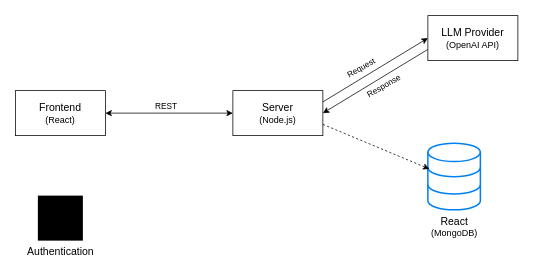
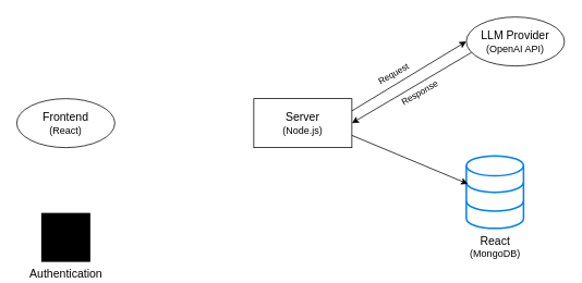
- <mxCell id="7" value="&lt;font style=&quot;font-size: 14px;&quot;&gt;LLM Provider&lt;/font&gt;&lt;div&gt;&lt;font style=&quot;font-size: 12px;&quot;&gt;(OpenAI API)&lt;/font&gt;&lt;/div&gt;" style="rounded=0;whiteSpace=wrap;html=1;" parent="1" vertex="1"><mxGeometry x="570" y="20" width="120" height="60" as="geometry" /></mxCell>
+ <mxCell id="7" value="&lt;font style=&quot;font-size: 14px;&quot;&gt;LLM Provider&lt;/font&gt;&lt;div&gt;&lt;font style=&quot;font-size: 12px;&quot;&gt;(OpenAI API)&lt;/font&gt;&lt;/div&gt;" style="ellipse;whiteSpace=wrap;html=1;" parent="1" vertex="1"><mxGeometry x="570" y="20" width="120" height="60" as="geometry" /></mxCell>
- <mxCell id="2" value="&lt;font face=&quot;Helvetica&quot; style=&quot;font-size: 14px;&quot;&gt;Frontend&lt;/font&gt;&lt;div&gt;&lt;font style=&quot;font-size: 12px;&quot; face=&quot;Helvetica&quot;&gt;(React)&lt;/font&gt;&lt;/div&gt;" style="rounded=0;whiteSpace=wrap;html=1;" parent="1" vertex="1"><mxGeometry x="20" y="120" width="120" height="60" as="geometry" /></mxCell>
+ <mxCell id="2" value="&lt;font face=&quot;Helvetica&quot; style=&quot;font-size: 14px;&quot;&gt;Frontend&lt;/font&gt;&lt;div&gt;&lt;font style=&quot;font-size: 12px;&quot; face=&quot;Helvetica&quot;&gt;(React)&lt;/font&gt;&lt;/div&gt;" style="ellipse;whiteSpace=wrap;html=1;" parent="1" vertex="1"><mxGeometry x="20" y="120" width="120" height="60" as="geometry" /></mxCell>
- <mxCell id="12" value="" style="endArrow=classic;startArrow=classic;html=1;entryX=0;entryY=0.5;entryDx=0;entryDy=0;exitX=1;exitY=0.5;exitDx=0;exitDy=0;" parent="1" source="2" target="3" edge="1"><mxGeometry width="50" height="50" relative="1" as="geometry"><mxPoint x="400" y="290" as="sourcePoint" /><mxPoint x="450" y="240" as="targetPoint" /></mxGeometry></mxCell>
- <mxCell id="13" value="REST" style="edgeLabel;html=1;align=center;verticalAlign=middle;resizable=0;points=[];" parent="12" vertex="1" connectable="0"><mxGeometry x="-0.214" y="1" relative="1" as="geometry"><mxPoint x="13" y="-9" as="offset" /></mxGeometry></mxCell>
- <mxCell id="10" style="edgeStyle=none;html=1;exitX=1;exitY=0.75;exitDx=0;exitDy=0;entryX=0.029;entryY=0.387;entryDx=0;entryDy=0;entryPerimeter=0;dashed=1;" parent="1" source="3" target="4" edge="1"><mxGeometry relative="1" as="geometry" /></mxCell>
+ <mxCell id="10" style="edgeStyle=none;html=1;exitX=1;exitY=0.75;exitDx=0;exitDy=0;entryX=0.029;entryY=0.387;entryDx=0;entryDy=0;entryPerimeter=0;" parent="1" source="3" target="4" edge="1"><mxGeometry relative="1" as="geometry" /></mxCell>
